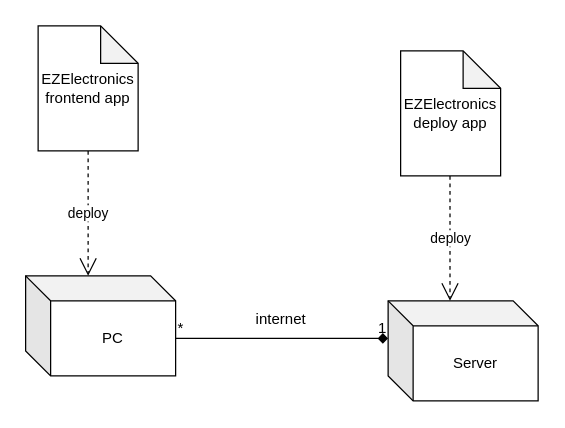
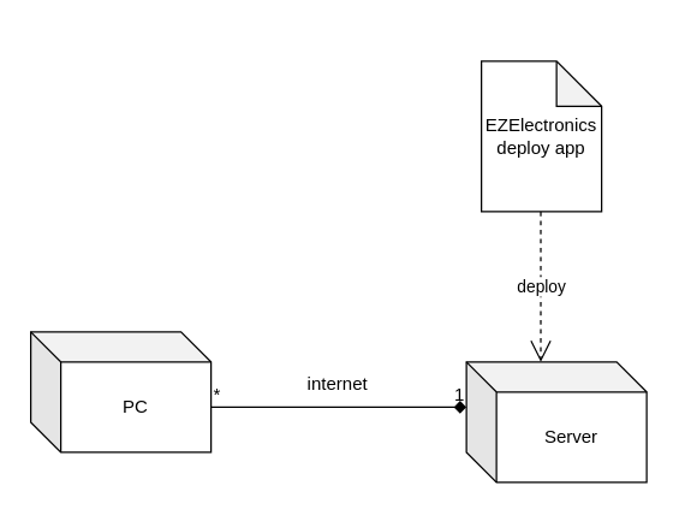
- <mxCell id="5" value="EZElectronics frontend app" style="shape=note;whiteSpace=wrap;html=1;backgroundOutline=1;darkOpacity=0.05;" vertex="1" parent="1"><mxGeometry x="30" y="20" width="80" height="100" as="geometry" /></mxCell>
- <mxCell id="7" value="deploy" style="endArrow=open;endSize=12;dashed=1;html=1;rounded=0;entryX=0;entryY=0;entryDx=50;entryDy=0;entryPerimeter=0;exitX=0.5;exitY=1;exitDx=0;exitDy=0;exitPerimeter=0;" edge="1" parent="1" source="5" target="2"><mxGeometry width="160" relative="1" as="geometry"><mxPoint x="50" y="150" as="sourcePoint" /><mxPoint x="210" y="150" as="targetPoint" /></mxGeometry></mxCell>
